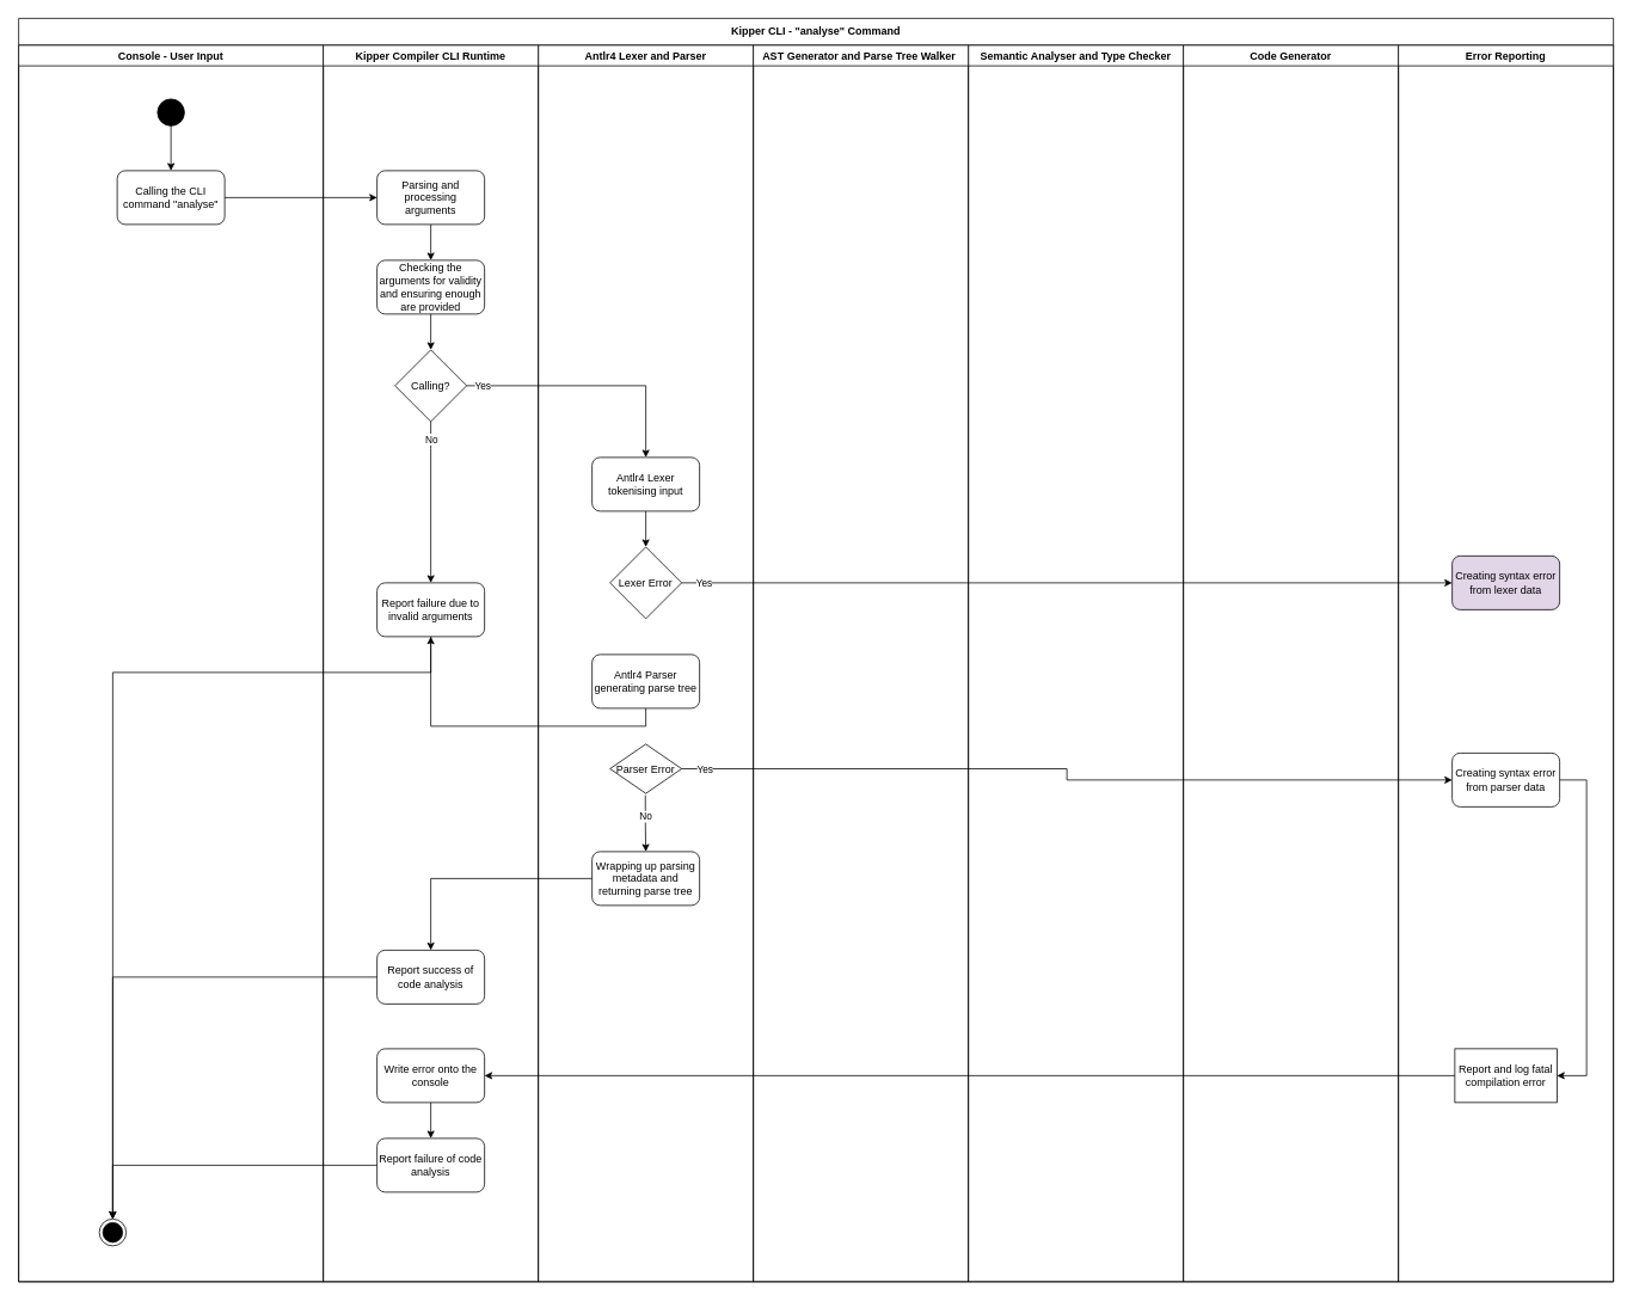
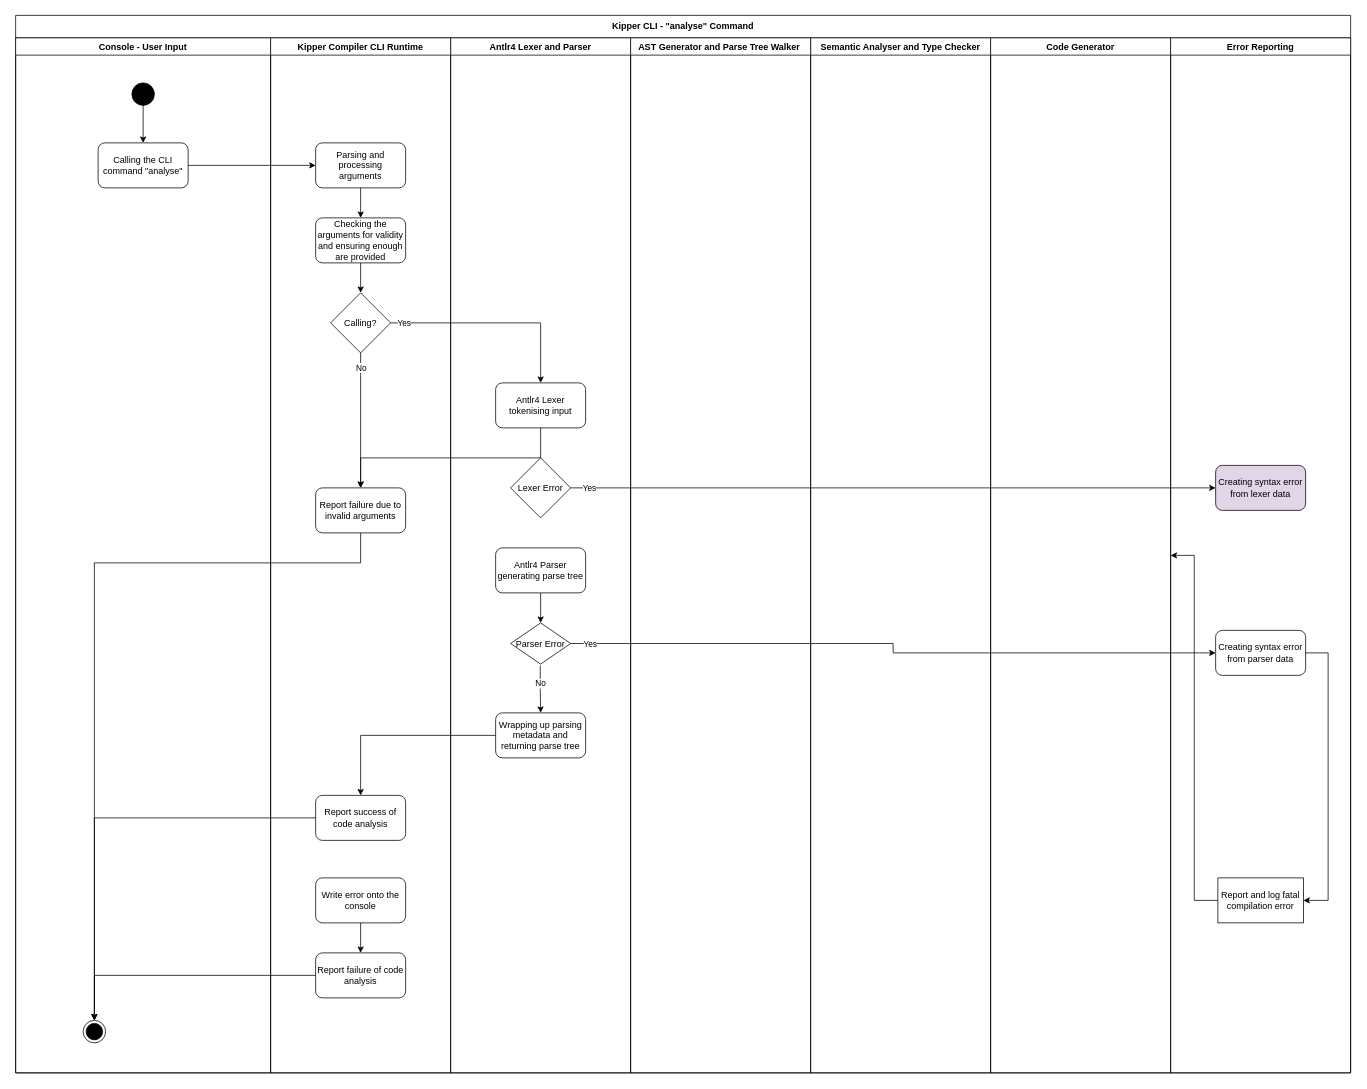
- <mxCell id="4" style="edgeStyle=orthogonalEdgeStyle;rounded=0;orthogonalLoop=1;jettySize=auto;html=1;exitX=0.5;exitY=1;exitDx=0;exitDy=0;entryX=0.5;entryY=0;entryDx=0;entryDy=0;" parent="3" source="5" target="9" edge="1"><mxGeometry relative="1" as="geometry" /></mxCell>
+ <mxCell id="4" style="edgeStyle=orthogonalEdgeStyle;rounded=0;orthogonalLoop=1;jettySize=auto;html=1;exitX=0.5;exitY=1;exitDx=0;exitDy=0;" parent="3" source="5" target="40" edge="1"><mxGeometry relative="1" as="geometry" /></mxCell>
- <mxCell id="6" style="edgeStyle=orthogonalEdgeStyle;rounded=0;orthogonalLoop=1;jettySize=auto;html=1;exitX=0.5;exitY=1;exitDx=0;exitDy=0;" parent="3" source="7" target="40" edge="1"><mxGeometry relative="1" as="geometry" /></mxCell>
+ <mxCell id="6" style="edgeStyle=orthogonalEdgeStyle;rounded=0;orthogonalLoop=1;jettySize=auto;html=1;exitX=0.5;exitY=1;exitDx=0;exitDy=0;entryX=0.5;entryY=0;entryDx=0;entryDy=0;" parent="3" source="7" target="10" edge="1"><mxGeometry relative="1" as="geometry" /></mxCell>
- <mxCell id="44" style="edgeStyle=orthogonalEdgeStyle;rounded=0;orthogonalLoop=1;jettySize=auto;html=1;exitX=0;exitY=0.5;exitDx=0;exitDy=0;entryX=1;entryY=0.5;entryDx=0;entryDy=0;strokeColor=default;strokeWidth=1;endArrow=classic;endFill=1;" edge="1" parent="2" source="20" target="37"><mxGeometry relative="1" as="geometry" /></mxCell>
+ <mxCell id="44" style="edgeStyle=orthogonalEdgeStyle;rounded=0;orthogonalLoop=1;jettySize=auto;html=1;exitX=0;exitY=0.5;exitDx=0;exitDy=0;strokeColor=default;strokeWidth=1;endArrow=classic;endFill=1;" edge="1" parent="2" source="20" target="14"><mxGeometry relative="1" as="geometry" /></mxCell>
